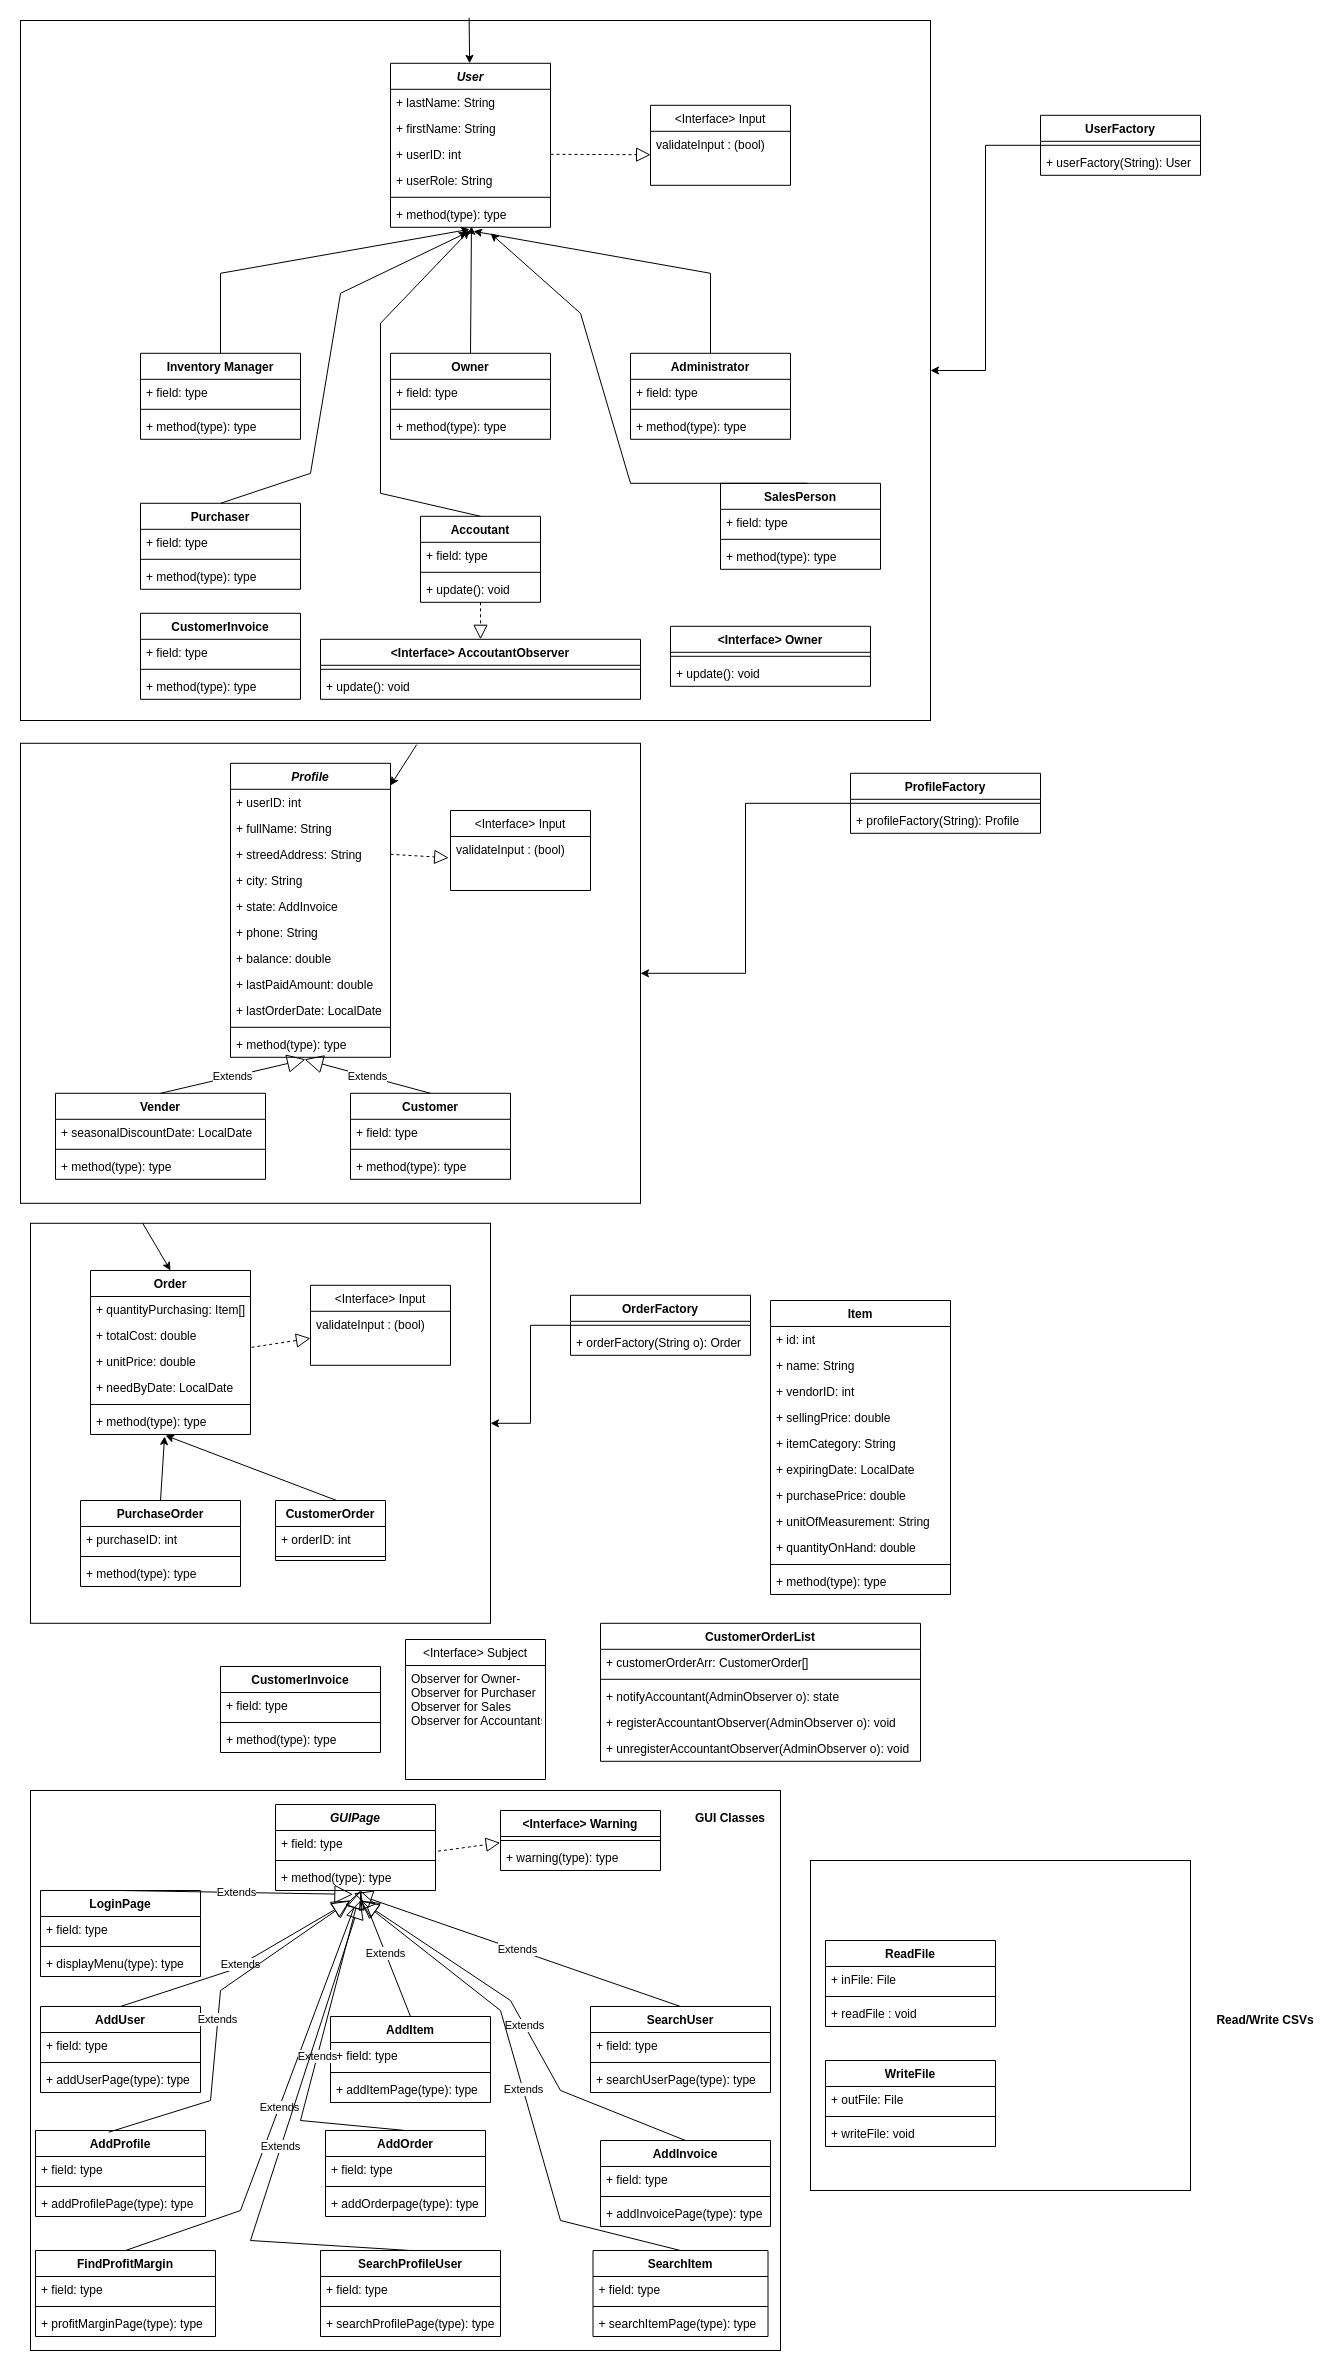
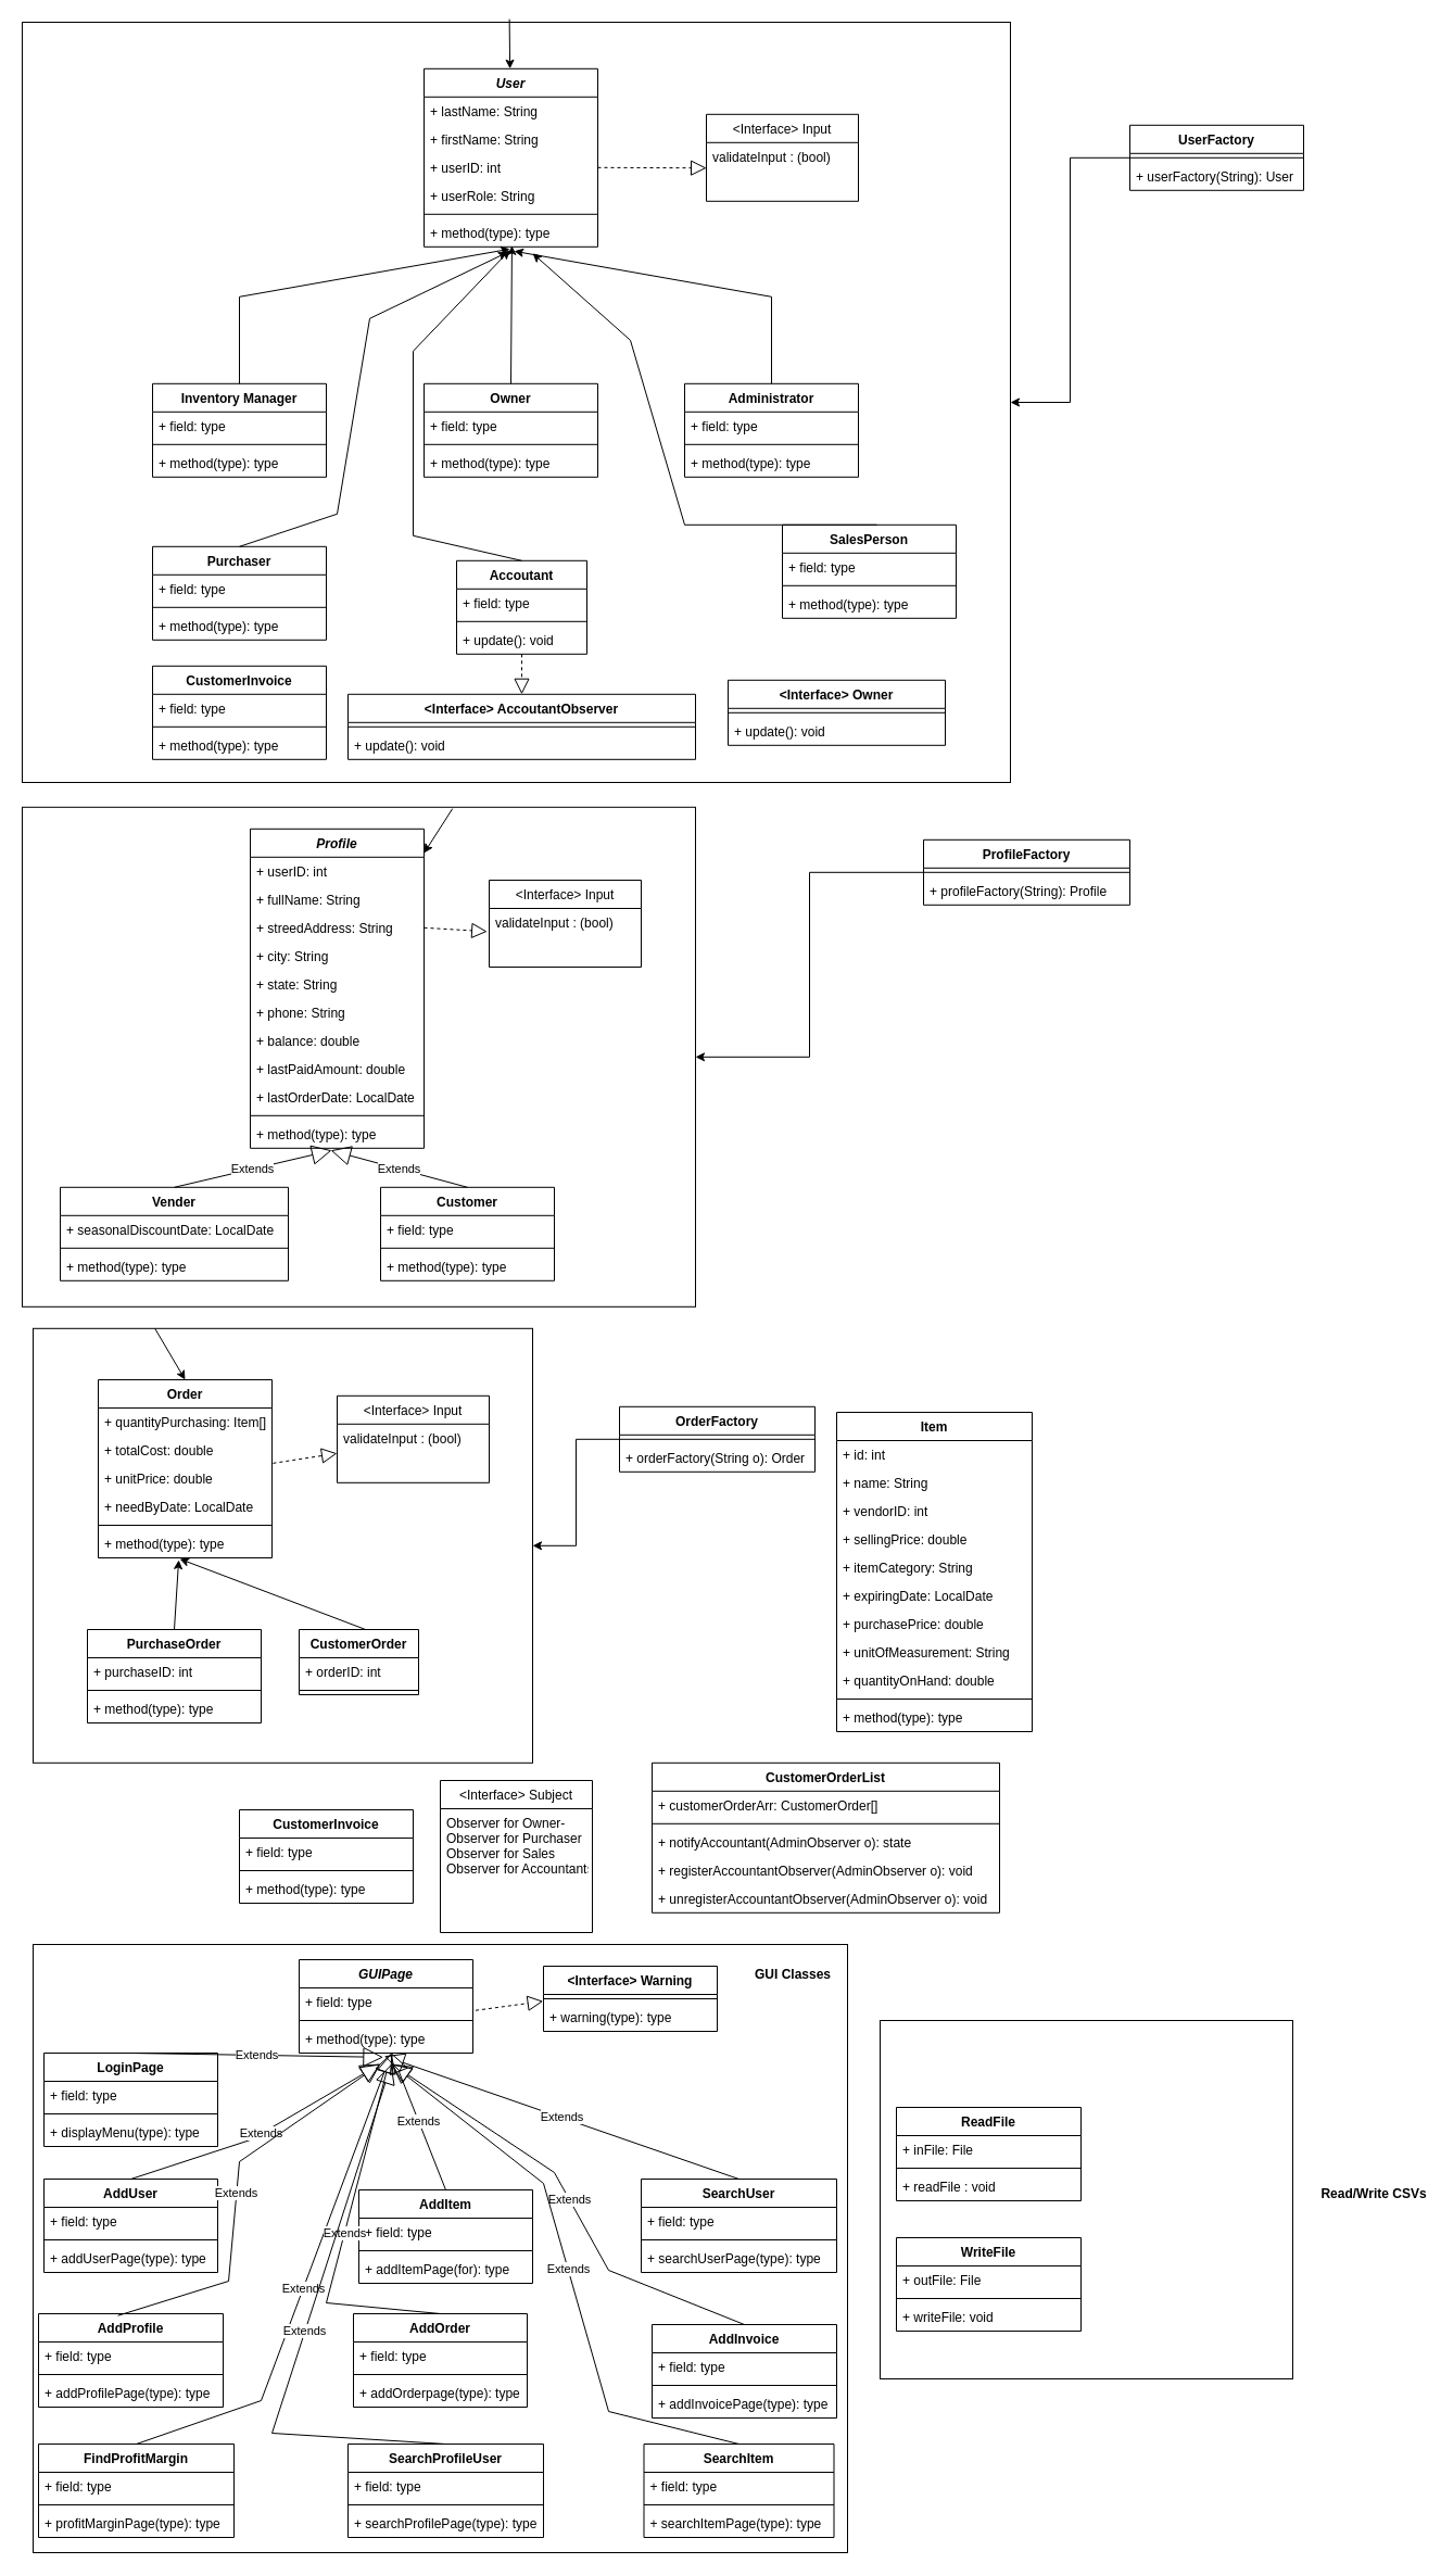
- <mxCell id="88" value="+ state: AddInvoice" style="text;strokeColor=none;fillColor=none;align=left;verticalAlign=top;spacingLeft=4;spacingRight=4;overflow=hidden;rotatable=0;points=[[0,0.5],[1,0.5]];portConstraint=eastwest;" parent="83" vertex="1"><mxGeometry y="130" width="160" height="26" as="geometry" /></mxCell>
+ <mxCell id="88" value="+ state: String" style="text;strokeColor=none;fillColor=none;align=left;verticalAlign=top;spacingLeft=4;spacingRight=4;overflow=hidden;rotatable=0;points=[[0,0.5],[1,0.5]];portConstraint=eastwest;" parent="83" vertex="1"><mxGeometry y="130" width="160" height="26" as="geometry" /></mxCell>
- <mxCell id="142" value="+ addItemPage(type): type" style="text;strokeColor=none;fillColor=none;align=left;verticalAlign=top;spacingLeft=4;spacingRight=4;overflow=hidden;rotatable=0;points=[[0,0.5],[1,0.5]];portConstraint=eastwest;" parent="139" vertex="1"><mxGeometry y="60" width="160" height="26" as="geometry" /></mxCell>
+ <mxCell id="142" value="+ addItemPage(for): type" style="text;strokeColor=none;fillColor=none;align=left;verticalAlign=top;spacingLeft=4;spacingRight=4;overflow=hidden;rotatable=0;points=[[0,0.5],[1,0.5]];portConstraint=eastwest;" parent="139" vertex="1"><mxGeometry y="60" width="160" height="26" as="geometry" /></mxCell>
